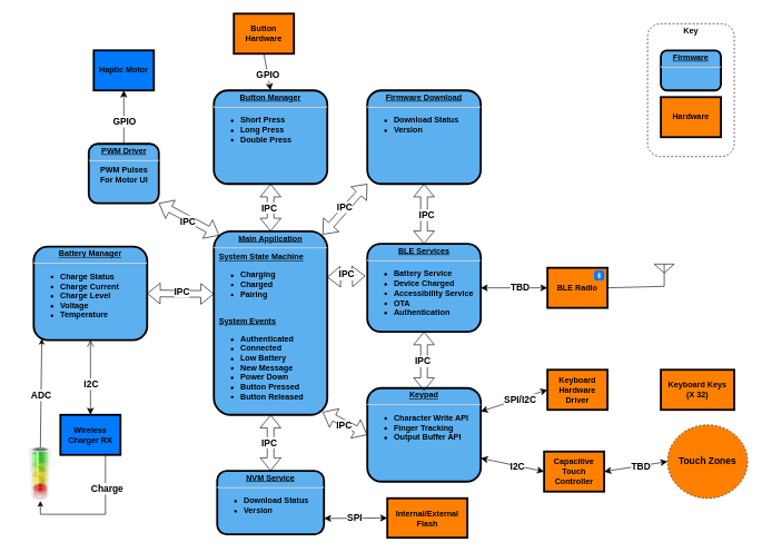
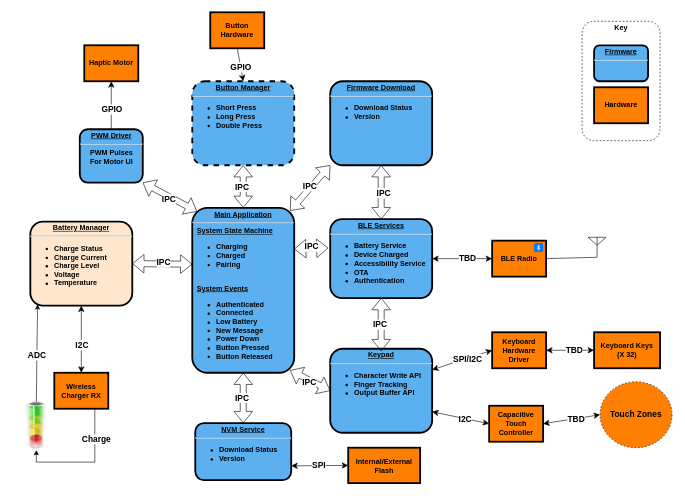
- <mxCell id="50" value="Haptic Motor" style="whiteSpace=wrap;align=center;verticalAlign=middle;fontStyle=1;strokeWidth=3;fillColor=#007aff;" vertex="1" parent="1"><mxGeometry x="140" y="75" width="90" height="60" as="geometry" /></mxCell>
+ <mxCell id="50" value="Haptic Motor" style="whiteSpace=wrap;align=center;verticalAlign=middle;fontStyle=1;strokeWidth=3;fillColor=#FF8000;" vertex="1" parent="1"><mxGeometry x="140" y="75" width="90" height="60" as="geometry" /></mxCell>
- <mxCell id="29" value="&lt;p style=&quot;margin: 0px; margin-top: 4px; text-align: center; text-decoration: underline;&quot;&gt;&lt;strong&gt;Button&amp;nbsp;Manager&lt;br&gt;&lt;/strong&gt;&lt;/p&gt;&lt;hr style=&quot;text-align: left;&quot;&gt;&lt;ul style=&quot;border-color: var(--border-color);&quot;&gt;&lt;li style=&quot;text-align: left;&quot;&gt;Short Press&lt;/li&gt;&lt;li style=&quot;text-align: left;&quot;&gt;Long Press&lt;/li&gt;&lt;li style=&quot;text-align: left;&quot;&gt;Double Press&lt;/li&gt;&lt;/ul&gt;" style="verticalAlign=middle;align=center;overflow=fill;fontSize=12;fontFamily=Helvetica;html=1;rounded=1;fontStyle=1;strokeWidth=3;fillColor=#5cb0f0;" vertex="1" parent="1"><mxGeometry x="320" y="135" width="170" height="140" as="geometry" /></mxCell>
+ <mxCell id="29" value="&lt;p style=&quot;margin: 0px; margin-top: 4px; text-align: center; text-decoration: underline;&quot;&gt;&lt;strong&gt;Button&amp;nbsp;Manager&lt;br&gt;&lt;/strong&gt;&lt;/p&gt;&lt;hr style=&quot;text-align: left;&quot;&gt;&lt;ul style=&quot;border-color: var(--border-color);&quot;&gt;&lt;li style=&quot;text-align: left;&quot;&gt;Short Press&lt;/li&gt;&lt;li style=&quot;text-align: left;&quot;&gt;Long Press&lt;/li&gt;&lt;li style=&quot;text-align: left;&quot;&gt;Double Press&lt;/li&gt;&lt;/ul&gt;" style="verticalAlign=middle;align=center;overflow=fill;fontSize=12;fontFamily=Helvetica;html=1;rounded=1;fontStyle=1;strokeWidth=3;fillColor=#5cb0f0;dashed=1;" vertex="1" parent="1"><mxGeometry x="320" y="135" width="170" height="140" as="geometry" /></mxCell>
- <mxCell id="7" value="&lt;p style=&quot;margin: 0px; margin-top: 4px; text-align: center; text-decoration: underline;&quot;&gt;&lt;strong&gt;Battery Manager&lt;br&gt;&lt;/strong&gt;&lt;/p&gt;&lt;hr style=&quot;text-align: left;&quot;&gt;&lt;ul style=&quot;border-color: var(--border-color);&quot;&gt;&lt;li style=&quot;text-align: left;&quot;&gt;&lt;span style=&quot;background-color: initial;&quot;&gt;Charge Status&lt;/span&gt;&lt;/li&gt;&lt;li style=&quot;border-color: var(--border-color); text-align: left;&quot;&gt;Charge Current&lt;/li&gt;&lt;li style=&quot;border-color: var(--border-color); text-align: left;&quot;&gt;Charge Level&lt;/li&gt;&lt;li style=&quot;border-color: var(--border-color); text-align: left;&quot;&gt;Voltage&lt;/li&gt;&lt;li style=&quot;border-color: var(--border-color); text-align: left;&quot;&gt;Temperature&lt;/li&gt;&lt;/ul&gt;" style="verticalAlign=middle;align=center;overflow=fill;fontSize=12;fontFamily=Helvetica;html=1;rounded=1;fontStyle=1;strokeWidth=3;fillColor=#5cb0f0;" vertex="1" parent="1"><mxGeometry x="50" y="369" width="170" height="140" as="geometry" /></mxCell>
+ <mxCell id="7" value="&lt;p style=&quot;margin: 0px; margin-top: 4px; text-align: center; text-decoration: underline;&quot;&gt;&lt;strong&gt;Battery Manager&lt;br&gt;&lt;/strong&gt;&lt;/p&gt;&lt;hr style=&quot;text-align: left;&quot;&gt;&lt;ul style=&quot;border-color: var(--border-color);&quot;&gt;&lt;li style=&quot;text-align: left;&quot;&gt;&lt;span style=&quot;background-color: initial;&quot;&gt;Charge Status&lt;/span&gt;&lt;/li&gt;&lt;li style=&quot;border-color: var(--border-color); text-align: left;&quot;&gt;Charge Current&lt;/li&gt;&lt;li style=&quot;border-color: var(--border-color); text-align: left;&quot;&gt;Charge Level&lt;/li&gt;&lt;li style=&quot;border-color: var(--border-color); text-align: left;&quot;&gt;Voltage&lt;/li&gt;&lt;li style=&quot;border-color: var(--border-color); text-align: left;&quot;&gt;Temperature&lt;/li&gt;&lt;/ul&gt;" style="verticalAlign=middle;align=center;overflow=fill;fontSize=12;fontFamily=Helvetica;html=1;rounded=1;fontStyle=1;strokeWidth=3;fillColor=#ffe6cc;" vertex="1" parent="1"><mxGeometry x="50" y="369" width="170" height="140" as="geometry" /></mxCell>
- <mxCell id="8" value="" style="endArrow=open;startArrow=classic;html=1;rounded=0;entryX=0.5;entryY=1;entryDx=0;entryDy=0;exitX=0.5;exitY=0;exitDx=0;exitDy=0;endSize=8;startSize=8;jumpSize=8;" edge="1" parent="1" source="5" target="7"><mxGeometry width="50" height="50" relative="1" as="geometry"><mxPoint x="410" y="686" as="sourcePoint" /><mxPoint x="460" y="636" as="targetPoint" /></mxGeometry></mxCell>
+ <mxCell id="8" value="" style="endArrow=classic;startArrow=classic;html=1;rounded=0;entryX=0.5;entryY=1;entryDx=0;entryDy=0;exitX=0.5;exitY=0;exitDx=0;exitDy=0;endSize=8;startSize=8;jumpSize=8;" edge="1" parent="1" source="5" target="7"><mxGeometry width="50" height="50" relative="1" as="geometry"><mxPoint x="410" y="686" as="sourcePoint" /><mxPoint x="460" y="636" as="targetPoint" /></mxGeometry></mxCell>
+ <mxCell id="40" value="" style="endArrow=classic;startArrow=classic;html=1;rounded=0;entryX=1;entryY=0.5;entryDx=0;entryDy=0;exitX=0;exitY=0.5;exitDx=0;exitDy=0;endSize=8;startSize=8;jumpSize=8;" edge="1" parent="1" source="39" target="16"><mxGeometry width="50" height="50" relative="1" as="geometry"><mxPoint x="495" y="916" as="sourcePoint" /><mxPoint x="458" y="856" as="targetPoint" /></mxGeometry></mxCell>
+ <mxCell id="41" value="&lt;b&gt;&lt;font style=&quot;font-size: 14px;&quot;&gt;TBD&lt;/font&gt;&lt;/b&gt;" style="edgeLabel;html=1;align=center;verticalAlign=middle;resizable=0;points=[];" vertex="1" connectable="0" parent="40"><mxGeometry x="-0.156" relative="1" as="geometry"><mxPoint as="offset" /></mxGeometry></mxCell>
- <mxCell id="5" value="Wireless&#10;Charger RX" style="whiteSpace=wrap;align=center;verticalAlign=middle;fontStyle=1;strokeWidth=3;fillColor=#007aff;" vertex="1" parent="1"><mxGeometry x="90" y="621" width="90" height="60" as="geometry" /></mxCell>
+ <mxCell id="5" value="Wireless&#10;Charger RX" style="whiteSpace=wrap;align=center;verticalAlign=middle;fontStyle=1;strokeWidth=3;fillColor=#FF8000;" vertex="1" parent="1"><mxGeometry x="90" y="621" width="90" height="60" as="geometry" /></mxCell>
